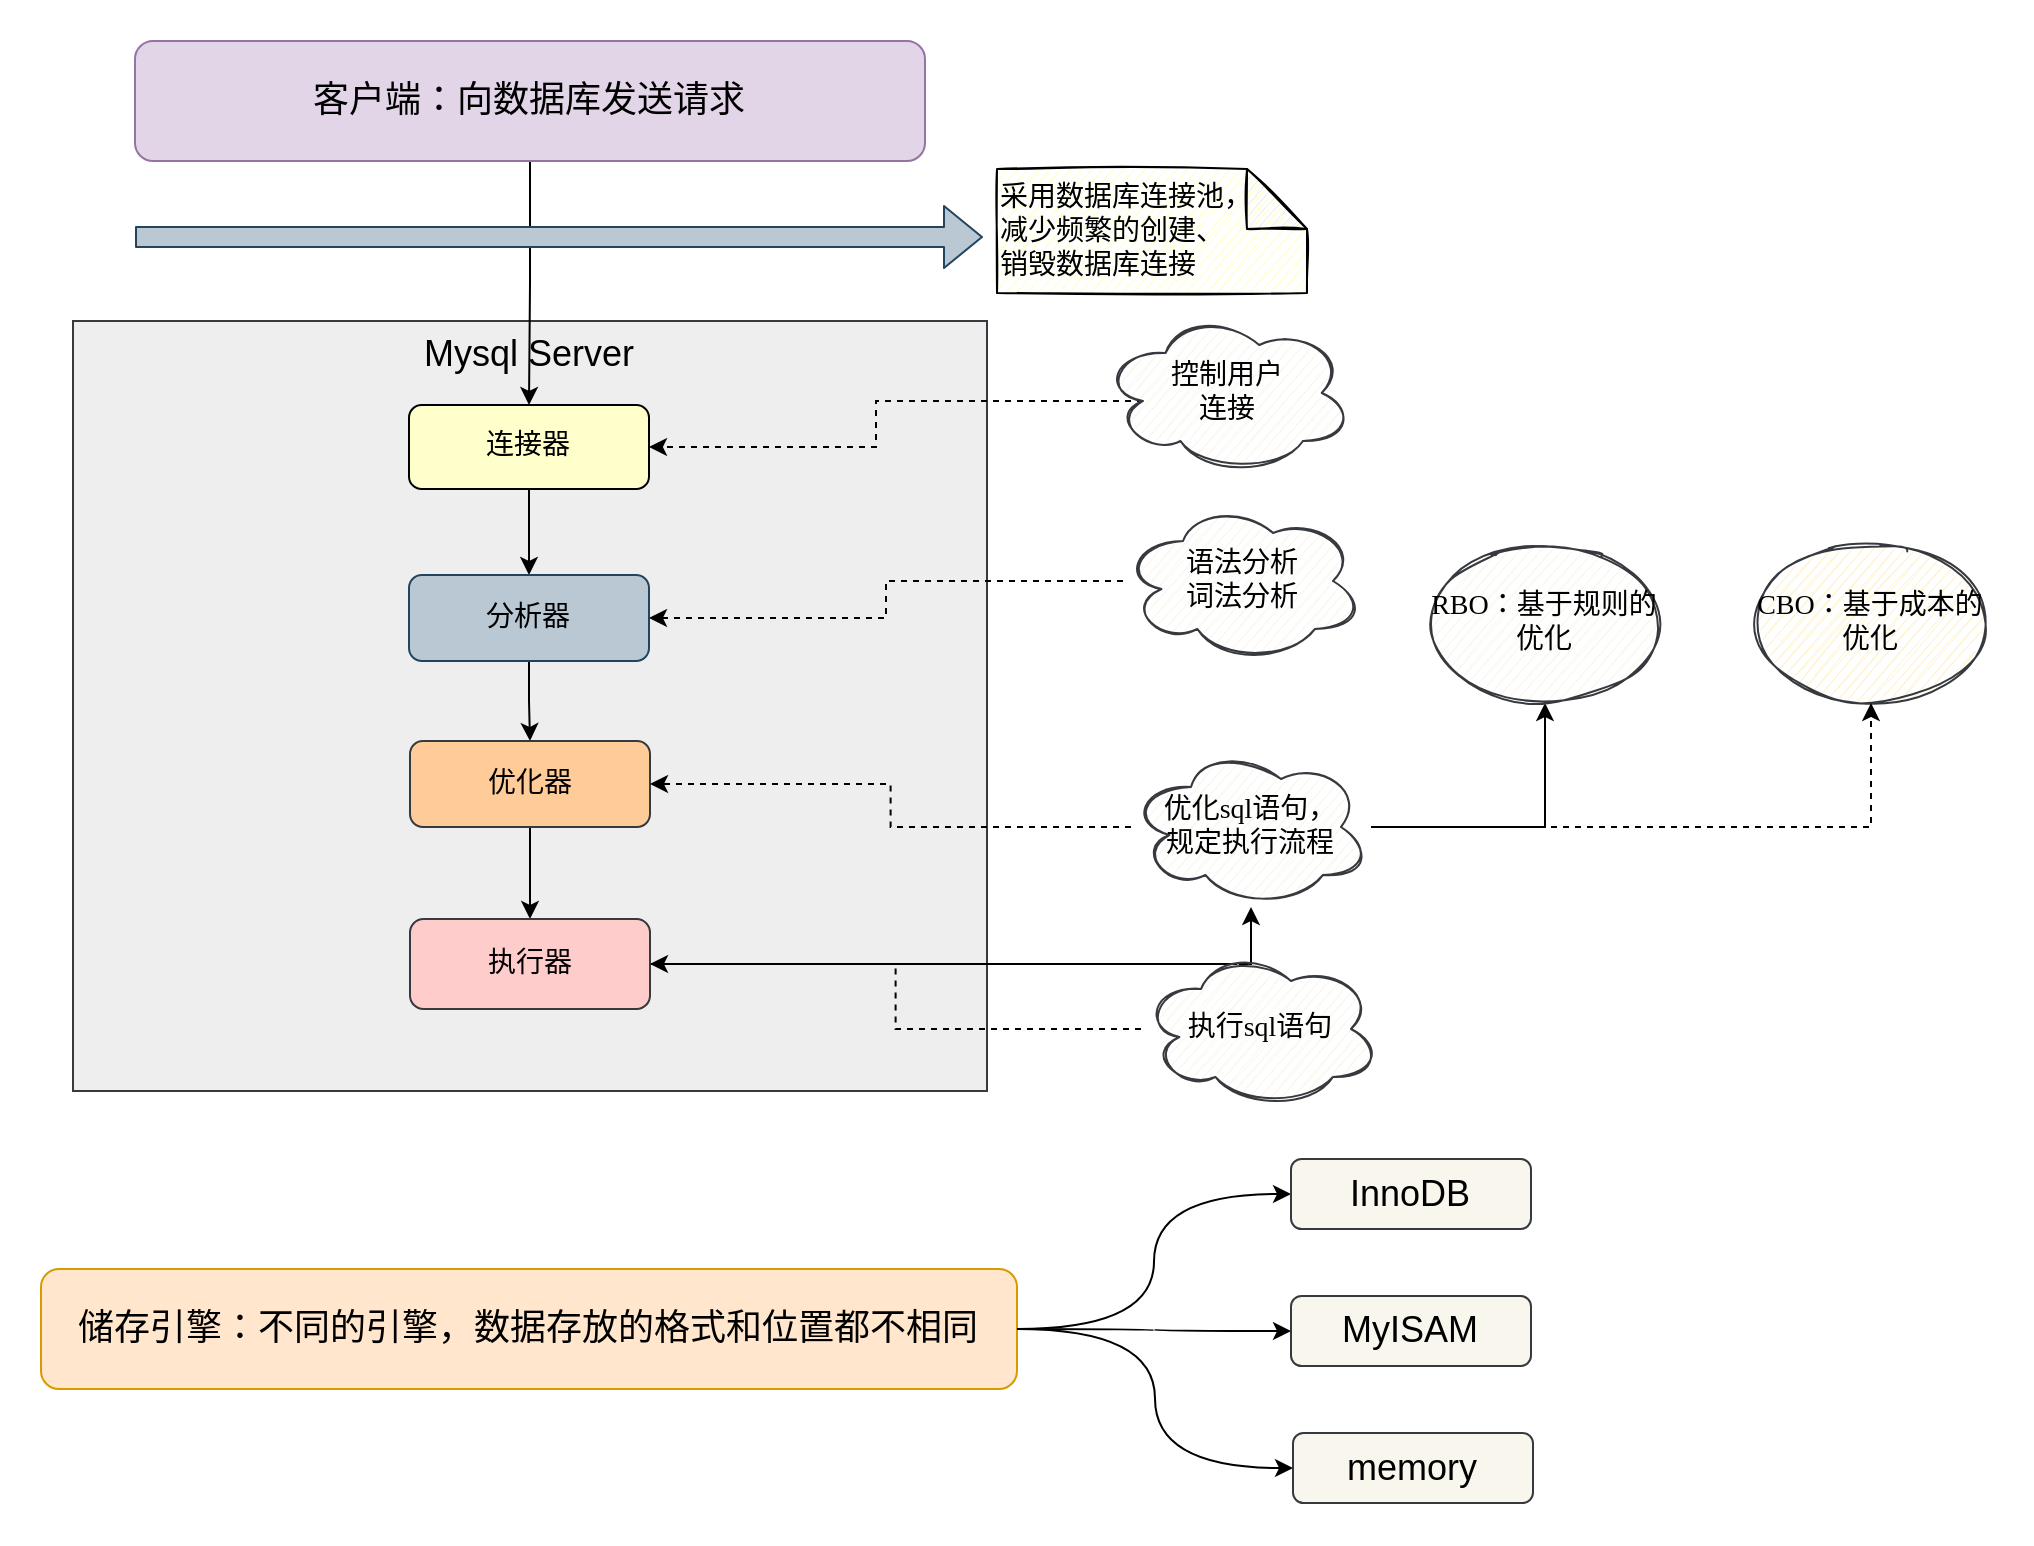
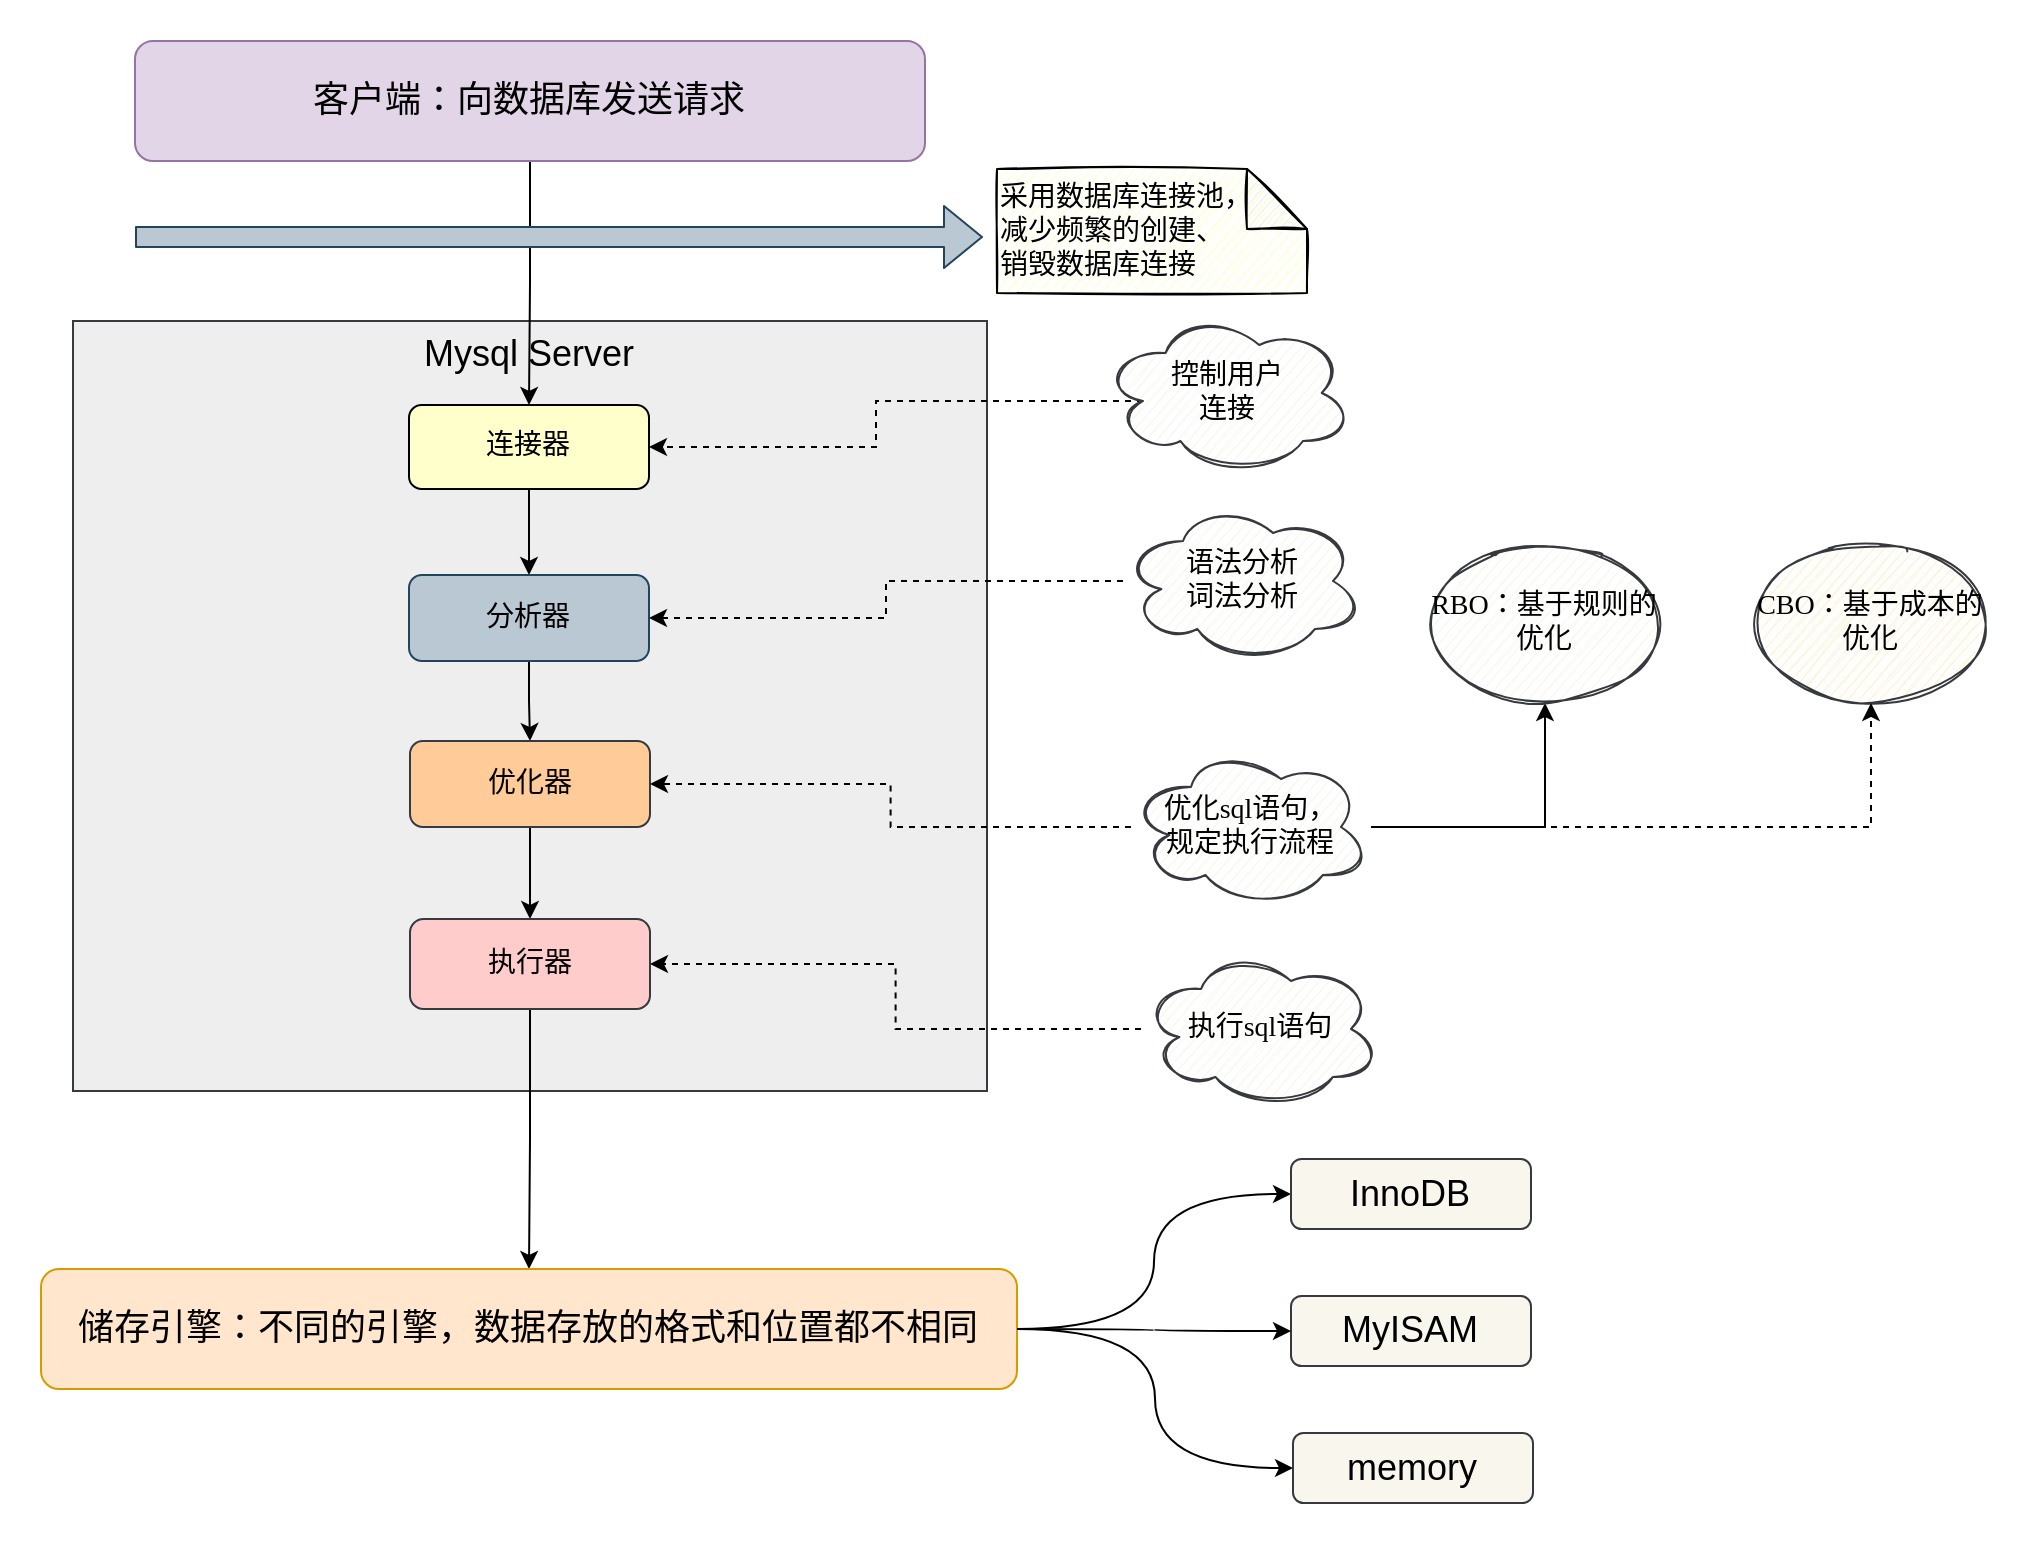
- <mxCell id="5" value="" style="edgeStyle=orthogonalEdgeStyle;rounded=0;orthogonalLoop=1;jettySize=auto;html=1;fontFamily=Times New Roman;fontSize=14;" parent="1" source="20" target="23" edge="1"><mxGeometry relative="1" as="geometry" /></mxCell>
+ <mxCell id="5" value="" style="edgeStyle=orthogonalEdgeStyle;rounded=0;orthogonalLoop=1;jettySize=auto;html=1;fontFamily=Times New Roman;fontSize=14;" parent="1" source="20" target="9" edge="1"><mxGeometry relative="1" as="geometry" /></mxCell>
